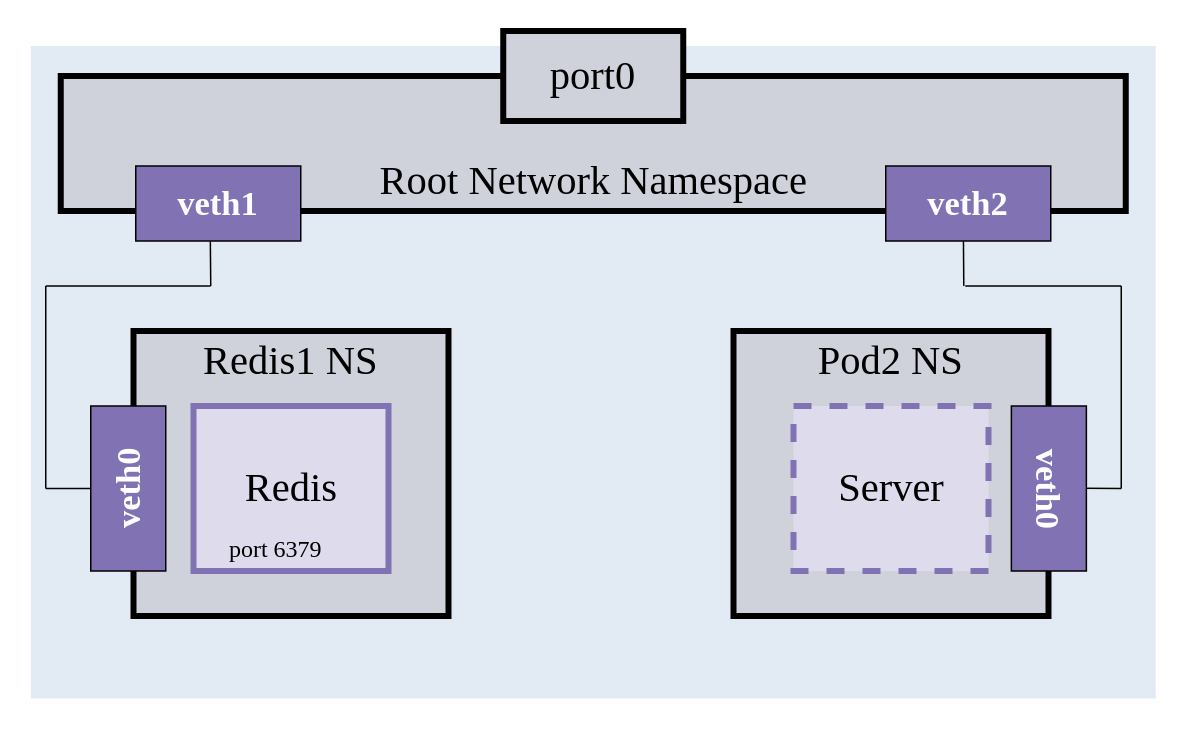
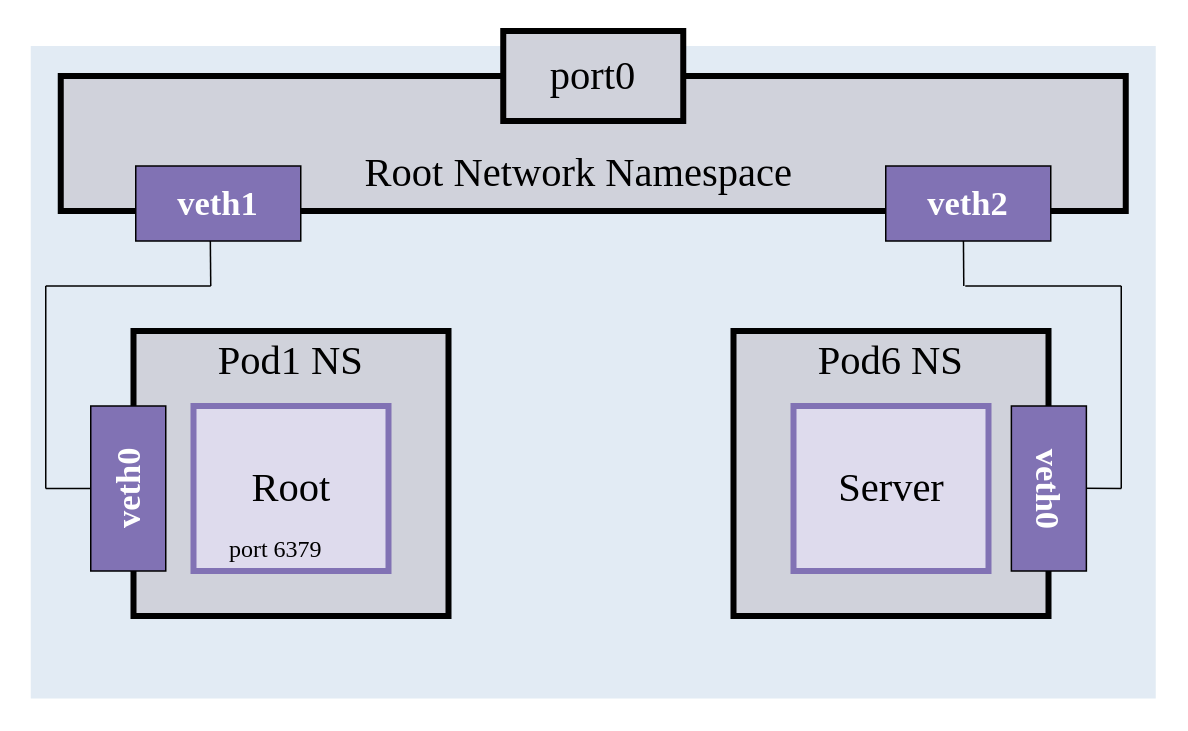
- <mxCell id="17" value="Root Network Namespace" style="text;html=1;strokeColor=none;fillColor=none;align=center;verticalAlign=middle;whiteSpace=wrap;rounded=0;fontFamily=Comic Sans MS;fontSize=27;" parent="1" vertex="1"><mxGeometry x="197.5" y="100" width="395" height="40" as="geometry" /></mxCell>
+ <mxCell id="17" value="Root Network Namespace" style="text;html=1;strokeColor=none;fillColor=none;align=center;verticalAlign=middle;whiteSpace=wrap;rounded=0;fontFamily=Comic Sans MS;fontSize=27;" parent="1" vertex="1"><mxGeometry x="187.5" y="95" width="395" height="40" as="geometry" /></mxCell>
- <mxCell id="6" value="Redis1 NS" style="text;html=1;strokeColor=none;fillColor=none;align=center;verticalAlign=middle;whiteSpace=wrap;rounded=0;fontSize=27;fontFamily=Comic Sans MS;" parent="4" vertex="1"><mxGeometry width="227" height="60" as="geometry" /></mxCell>
+ <mxCell id="6" value="Pod1 NS" style="text;html=1;strokeColor=none;fillColor=none;align=center;verticalAlign=middle;whiteSpace=wrap;rounded=0;fontSize=27;fontFamily=Comic Sans MS;" parent="4" vertex="1"><mxGeometry width="227" height="60" as="geometry" /></mxCell>
- <mxCell id="10" value="Pod2 NS" style="text;html=1;strokeColor=none;fillColor=none;align=center;verticalAlign=middle;whiteSpace=wrap;rounded=0;fontSize=27;fontFamily=Comic Sans MS;" parent="8" vertex="1"><mxGeometry width="227" height="60" as="geometry" /></mxCell>
+ <mxCell id="10" value="Pod6 NS" style="text;html=1;strokeColor=none;fillColor=none;align=center;verticalAlign=middle;whiteSpace=wrap;rounded=0;fontSize=27;fontFamily=Comic Sans MS;" parent="8" vertex="1"><mxGeometry width="227" height="60" as="geometry" /></mxCell>
- <mxCell id="20" value="Redis" style="rounded=0;whiteSpace=wrap;html=1;fontFamily=Comic Sans MS;fontSize=27;strokeWidth=4;fillColor=#DEDBED;strokeColor=#8172B4;" parent="19" vertex="1"><mxGeometry width="130" height="110" as="geometry" /></mxCell>
+ <mxCell id="20" value="Root" style="rounded=0;whiteSpace=wrap;html=1;fontFamily=Comic Sans MS;fontSize=27;strokeWidth=4;fillColor=#DEDBED;strokeColor=#8172B4;" parent="19" vertex="1"><mxGeometry width="130" height="110" as="geometry" /></mxCell>
- <mxCell id="12" value="Server" style="rounded=0;whiteSpace=wrap;html=1;fontFamily=Comic Sans MS;fontSize=27;strokeWidth=4;fillColor=#DEDBED;strokeColor=#8172B4;dashed=1;" parent="11" vertex="1"><mxGeometry width="130" height="110" as="geometry" /></mxCell>
+ <mxCell id="12" value="Server" style="rounded=0;whiteSpace=wrap;html=1;fontFamily=Comic Sans MS;fontSize=27;strokeWidth=4;fillColor=#DEDBED;strokeColor=#8172B4;" parent="11" vertex="1"><mxGeometry width="130" height="110" as="geometry" /></mxCell>
